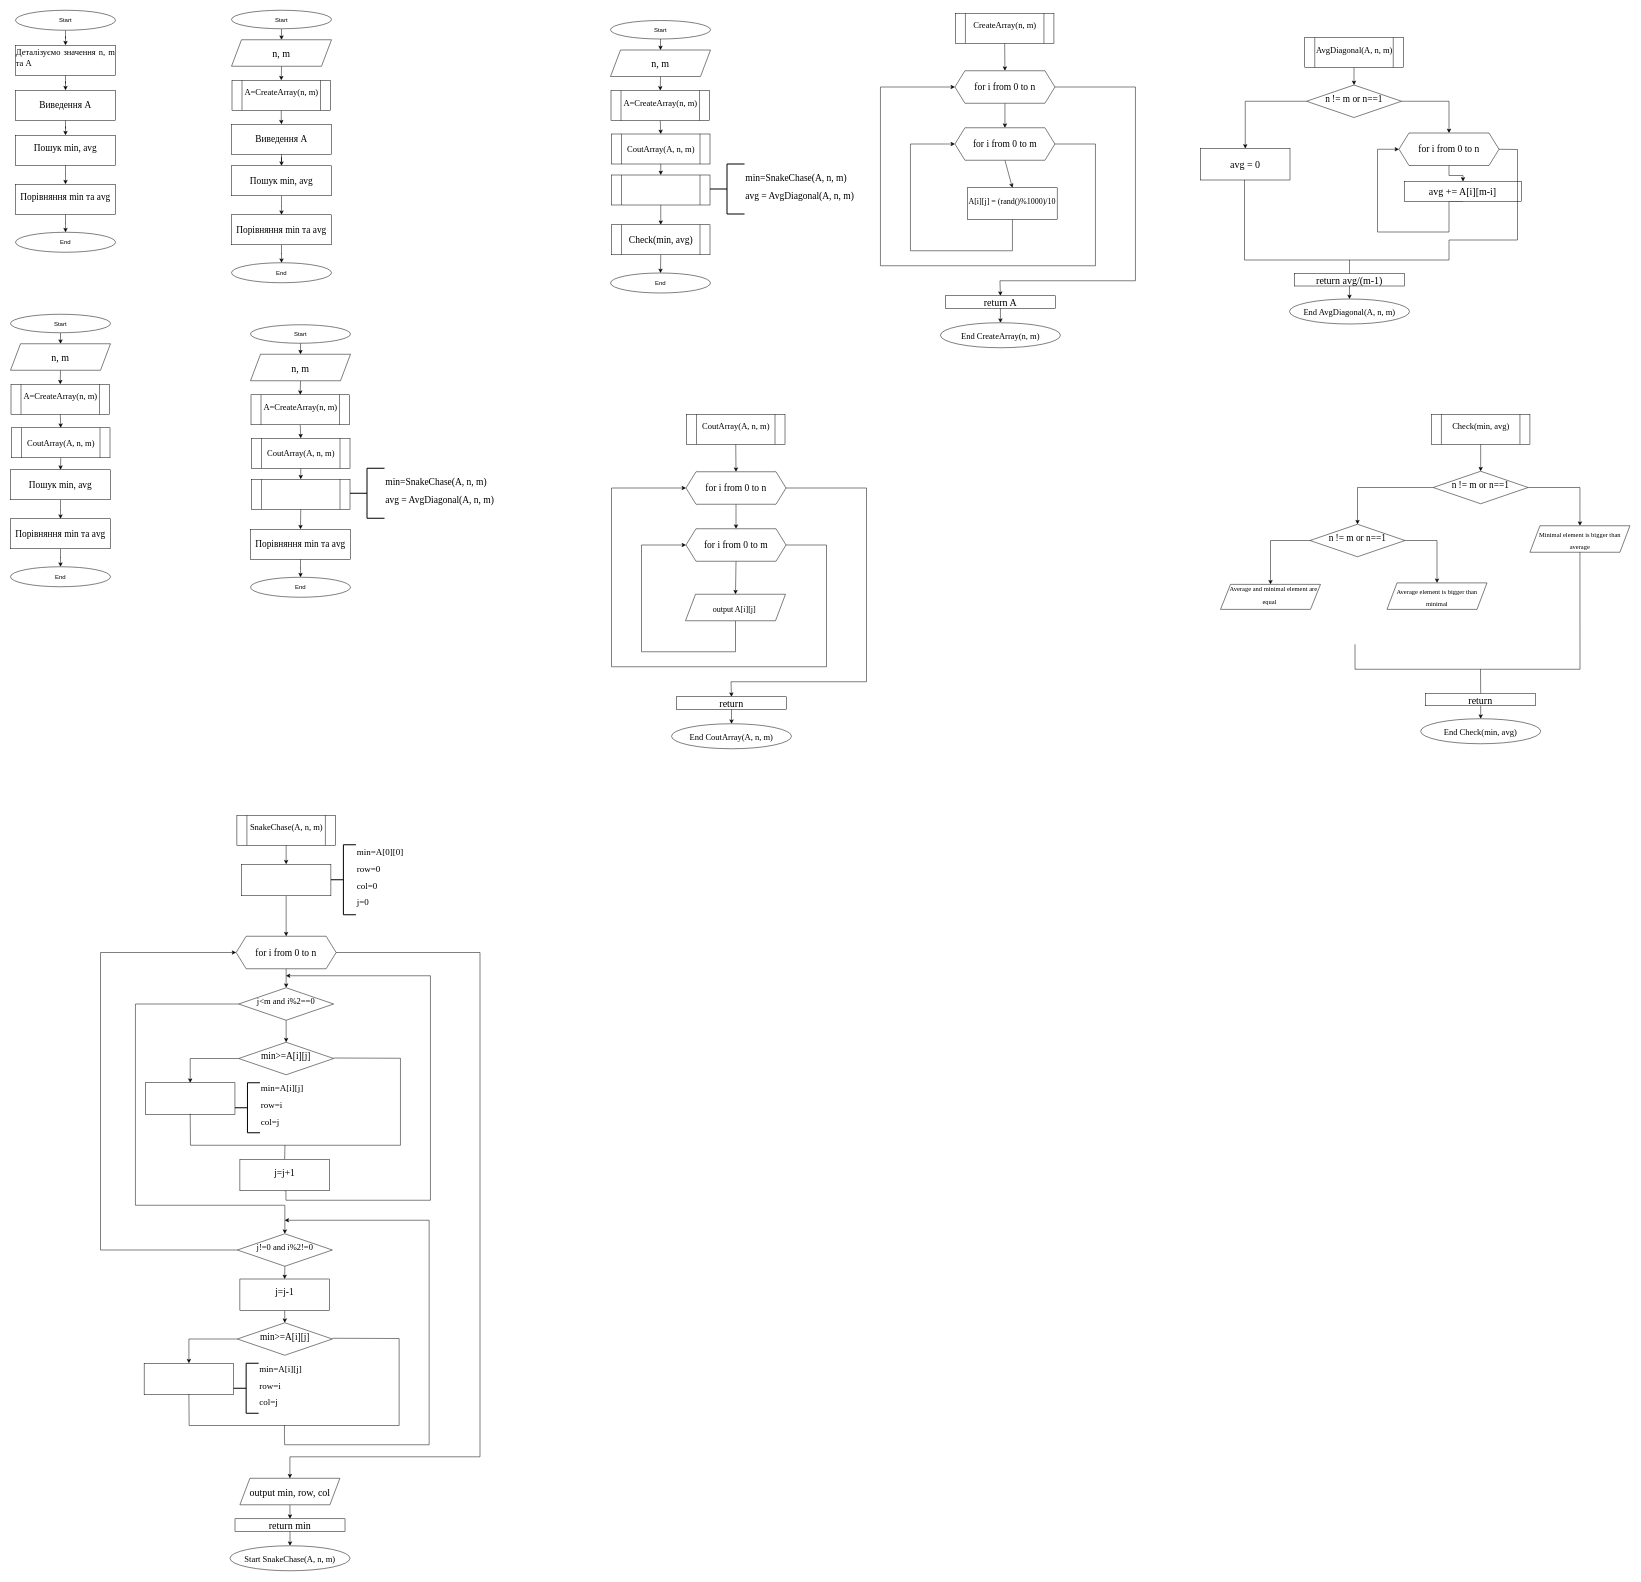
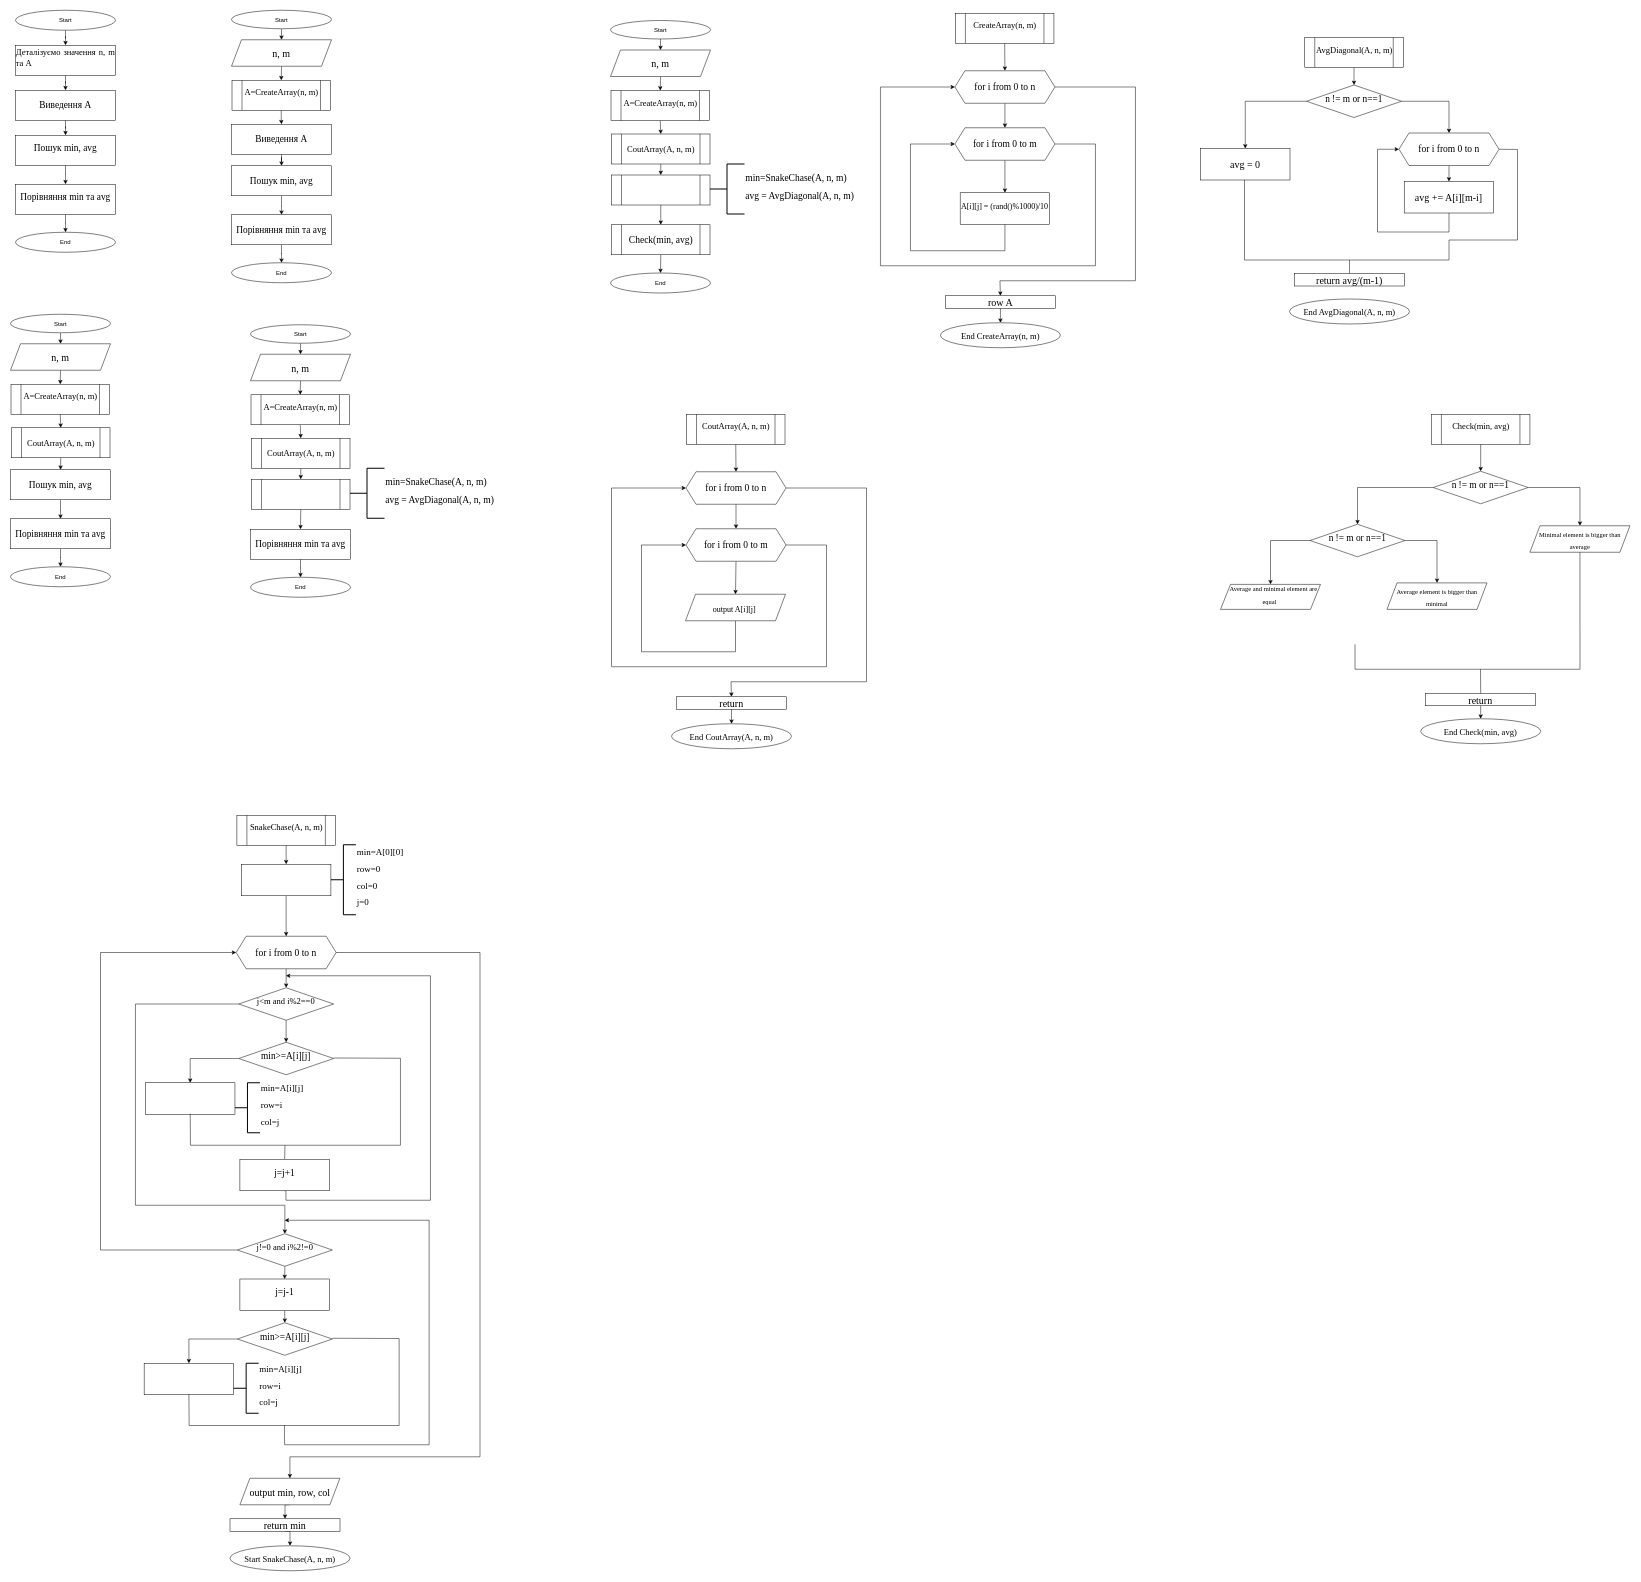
- <mxCell id="140" value="&lt;span id=&quot;docs-internal-guid-ebb4e4db-7fff-0253-fcdc-e4e016bc54d5&quot;&gt;&lt;font size=&quot;1&quot;&gt;&lt;p dir=&quot;ltr&quot; style=&quot;line-height: 1.295 ; margin-top: 0pt ; margin-bottom: 8pt&quot;&gt;&lt;span id=&quot;docs-internal-guid-c6b28876-7fff-0b4a-ee65-1b04d8d42d8c&quot;&gt;&lt;/span&gt;&lt;/p&gt;&lt;p dir=&quot;ltr&quot; style=&quot;line-height: 1.295 ; margin-top: 0pt ; margin-bottom: 8pt&quot;&gt;&lt;span style=&quot;font-family: &amp;#34;times new roman&amp;#34; ; color: rgb(0 , 0 , 0) ; background-color: transparent ; font-weight: 400 ; font-style: normal ; font-variant: normal ; text-decoration: none ; vertical-align: baseline ; font-size: 20px&quot;&gt;avg += A[i][m-i]&lt;/span&gt;&lt;/p&gt;&lt;/font&gt;&lt;/span&gt;" style="rounded=0;whiteSpace=wrap;html=1;hachureGap=4;fontFamily=Times New Roman;fontSize=19;" parent="1" vertex="1"><mxGeometry x="2807.47" y="362.5" width="235" height="40" as="geometry" /></mxCell>
+ <mxCell id="140" value="&lt;span id=&quot;docs-internal-guid-ebb4e4db-7fff-0253-fcdc-e4e016bc54d5&quot;&gt;&lt;font size=&quot;1&quot;&gt;&lt;p dir=&quot;ltr&quot; style=&quot;line-height: 1.295 ; margin-top: 0pt ; margin-bottom: 8pt&quot;&gt;&lt;span id=&quot;docs-internal-guid-c6b28876-7fff-0b4a-ee65-1b04d8d42d8c&quot;&gt;&lt;/span&gt;&lt;/p&gt;&lt;p dir=&quot;ltr&quot; style=&quot;line-height: 1.295 ; margin-top: 0pt ; margin-bottom: 8pt&quot;&gt;&lt;span style=&quot;font-family: &amp;#34;times new roman&amp;#34; ; color: rgb(0 , 0 , 0) ; background-color: transparent ; font-weight: 400 ; font-style: normal ; font-variant: normal ; text-decoration: none ; vertical-align: baseline ; font-size: 20px&quot;&gt;avg += A[i][m-i]&lt;/span&gt;&lt;/p&gt;&lt;/font&gt;&lt;/span&gt;" style="rounded=0;whiteSpace=wrap;html=1;hachureGap=4;fontFamily=Times New Roman;fontSize=19;" parent="1" vertex="1"><mxGeometry x="2807.47" y="362.5" width="179" height="63" as="geometry" /></mxCell>
- <mxCell id="77" value="&lt;span id=&quot;docs-internal-guid-ebb4e4db-7fff-0253-fcdc-e4e016bc54d5&quot;&gt;&lt;p dir=&quot;ltr&quot; style=&quot;line-height: 1.295 ; margin-top: 0pt ; margin-bottom: 8pt&quot;&gt;&lt;span style=&quot;background-color: transparent ; vertical-align: baseline&quot;&gt;&lt;font style=&quot;font-size: 16px&quot;&gt;A[i][j] = (rand()%1000)/10&lt;/font&gt;&lt;/span&gt;&lt;/p&gt;&lt;/span&gt;" style="rounded=0;whiteSpace=wrap;html=1;hachureGap=4;fontFamily=Times New Roman;fontSize=19;" parent="1" vertex="1"><mxGeometry x="1934.36" y="375" width="179" height="63" as="geometry" /></mxCell>
+ <mxCell id="77" value="&lt;span id=&quot;docs-internal-guid-ebb4e4db-7fff-0253-fcdc-e4e016bc54d5&quot;&gt;&lt;p dir=&quot;ltr&quot; style=&quot;line-height: 1.295 ; margin-top: 0pt ; margin-bottom: 8pt&quot;&gt;&lt;span style=&quot;background-color: transparent ; vertical-align: baseline&quot;&gt;&lt;font style=&quot;font-size: 16px&quot;&gt;A[i][j] = (rand()%1000)/10&lt;/font&gt;&lt;/span&gt;&lt;/p&gt;&lt;/span&gt;" style="rounded=0;whiteSpace=wrap;html=1;hachureGap=4;fontFamily=Times New Roman;fontSize=19;" parent="1" vertex="1"><mxGeometry x="1919.36" y="385" width="179" height="63" as="geometry" /></mxCell>
- <mxCell id="132" style="edgeStyle=orthogonalEdgeStyle;rounded=0;hachureGap=4;orthogonalLoop=1;jettySize=auto;html=1;entryX=0.5;entryY=0;entryDx=0;entryDy=0;fontFamily=Times New Roman;fontSize=20;endArrow=classic;endFill=1;sourcePerimeterSpacing=8;targetPerimeterSpacing=8;exitX=0.5;exitY=1;exitDx=0;exitDy=0;" parent="1" source="133" target="131" edge="1"><mxGeometry relative="1" as="geometry" /></mxCell>
- <mxCell id="79" value="&lt;font face=&quot;Times New Roman&quot;&gt;return A&lt;/font&gt;" style="rounded=0;whiteSpace=wrap;html=1;hachureGap=4;fontFamily=Architects Daughter;fontSource=https%3A%2F%2Ffonts.googleapis.com%2Fcss%3Ffamily%3DArchitects%2BDaughter;fontSize=20;" parent="1" vertex="1"><mxGeometry x="1889.86" y="591" width="220" height="25" as="geometry" /></mxCell>
+ <mxCell id="79" value="&lt;font face=&quot;Times New Roman&quot;&gt;row A&lt;/font&gt;" style="rounded=0;whiteSpace=wrap;html=1;hachureGap=4;fontFamily=Architects Daughter;fontSource=https%3A%2F%2Ffonts.googleapis.com%2Fcss%3Ffamily%3DArchitects%2BDaughter;fontSize=20;" parent="1" vertex="1"><mxGeometry x="1889.86" y="591" width="220" height="25" as="geometry" /></mxCell>
- <mxCell id="126" value="&lt;font face=&quot;Times New Roman&quot;&gt;return min&lt;/font&gt;" style="rounded=0;whiteSpace=wrap;html=1;hachureGap=4;fontFamily=Architects Daughter;fontSource=https%3A%2F%2Ffonts.googleapis.com%2Fcss%3Ffamily%3DArchitects%2BDaughter;fontSize=20;" parent="1" vertex="1"><mxGeometry x="469" y="3037.05" width="220" height="25" as="geometry" /></mxCell>
+ <mxCell id="126" value="&lt;font face=&quot;Times New Roman&quot;&gt;return min&lt;/font&gt;" style="rounded=0;whiteSpace=wrap;html=1;hachureGap=4;fontFamily=Architects Daughter;fontSource=https%3A%2F%2Ffonts.googleapis.com%2Fcss%3Ffamily%3DArchitects%2BDaughter;fontSize=20;" parent="1" vertex="1"><mxGeometry x="459" y="3037.05" width="220" height="25" as="geometry" /></mxCell>
